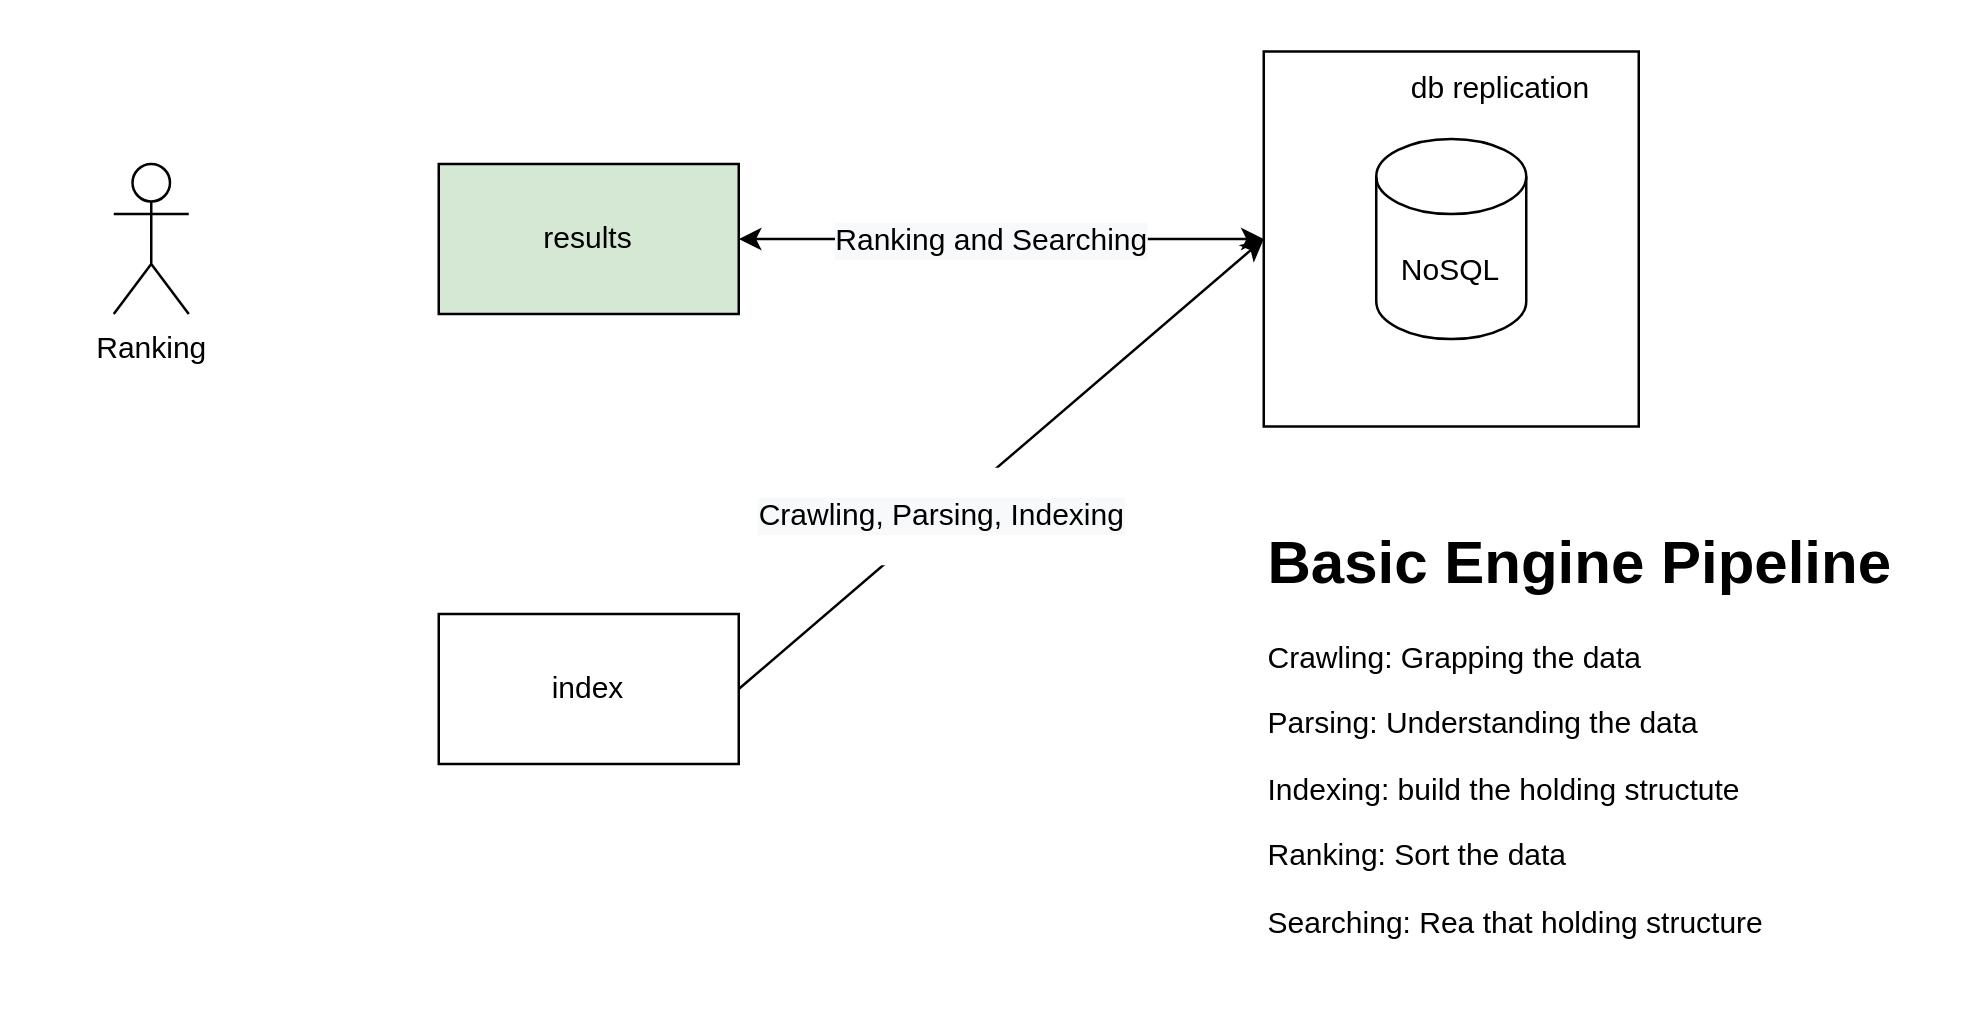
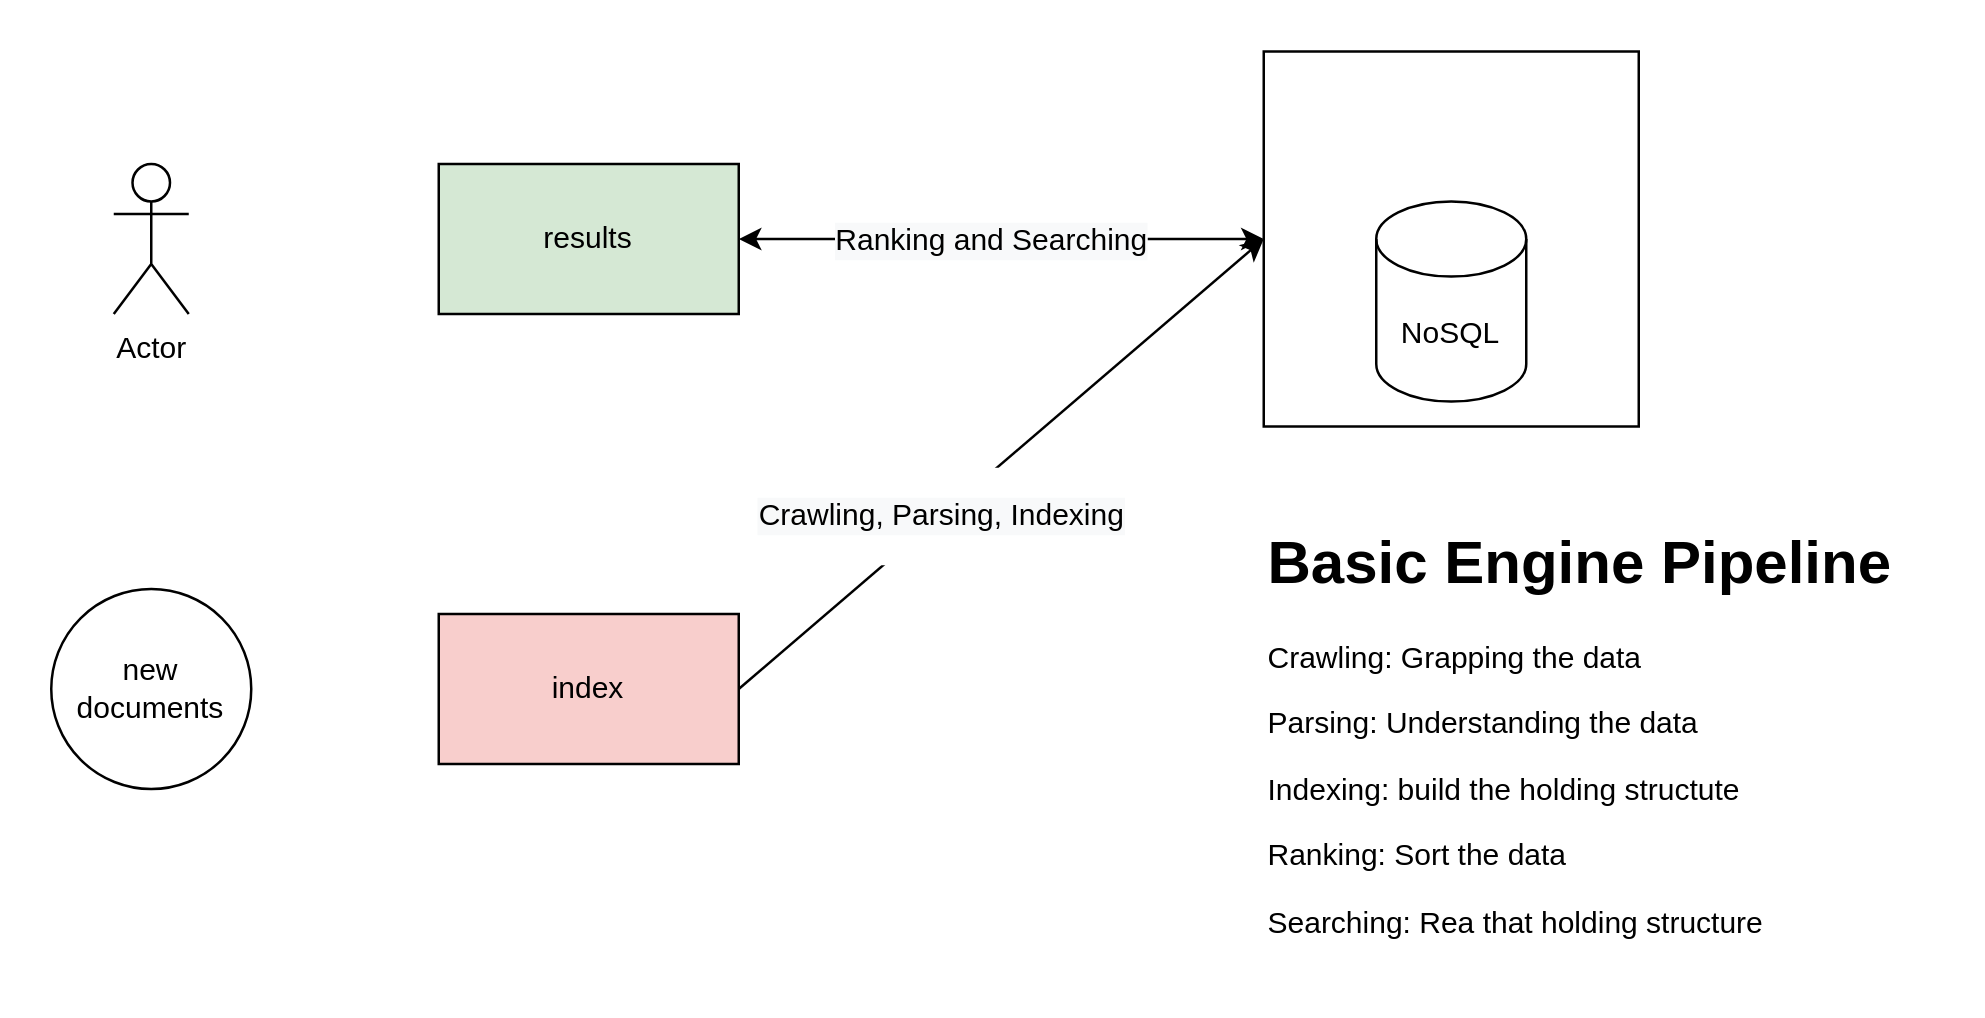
- <mxCell id="7" value="db replication" style="text;html=1;strokeColor=none;fillColor=none;align=center;verticalAlign=middle;whiteSpace=wrap;rounded=0;" parent="1" vertex="1"><mxGeometry x="555" y="25" width="90" height="20" as="geometry" /></mxCell>
- <mxCell id="6" value="NoSQL" style="shape=cylinder3;whiteSpace=wrap;html=1;boundedLbl=1;backgroundOutline=1;size=15;" parent="1" vertex="1"><mxGeometry x="550" y="55" width="60" height="80" as="geometry" /></mxCell>
+ <mxCell id="6" value="NoSQL" style="shape=cylinder3;whiteSpace=wrap;html=1;boundedLbl=1;backgroundOutline=1;size=15;" parent="1" vertex="1"><mxGeometry x="550" y="80" width="60" height="80" as="geometry" /></mxCell>
- <mxCell id="3" value="Ranking" style="shape=umlActor;verticalLabelPosition=bottom;verticalAlign=top;html=1;outlineConnect=0;" parent="1" vertex="1"><mxGeometry x="45" y="65" width="30" height="60" as="geometry" /></mxCell>
+ <mxCell id="3" value="Actor" style="shape=umlActor;verticalLabelPosition=bottom;verticalAlign=top;html=1;outlineConnect=0;" parent="1" vertex="1"><mxGeometry x="45" y="65" width="30" height="60" as="geometry" /></mxCell>
+ <mxCell id="8" value="new documents" style="ellipse;whiteSpace=wrap;html=1;aspect=fixed;" parent="1" vertex="1"><mxGeometry x="20" y="235" width="80" height="80" as="geometry" /></mxCell>
- <mxCell id="5" value="index" style="rounded=0;whiteSpace=wrap;html=1;" parent="1" vertex="1"><mxGeometry x="175" y="245" width="120" height="60" as="geometry" /></mxCell>
+ <mxCell id="5" value="index" style="rounded=0;whiteSpace=wrap;html=1;fillColor=#f8cecc;" parent="1" vertex="1"><mxGeometry x="175" y="245" width="120" height="60" as="geometry" /></mxCell>
